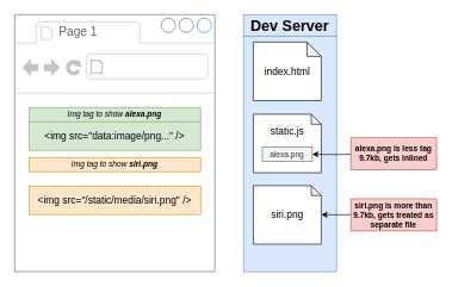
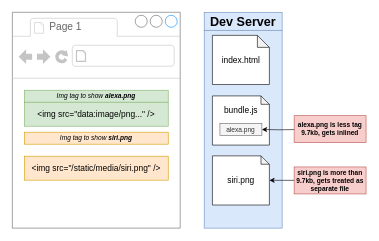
- <mxCell id="12" value="static.js&lt;br&gt;&lt;br&gt;&lt;br&gt;" style="shape=note;whiteSpace=wrap;html=1;backgroundOutline=1;darkOpacity=0.05;fontSize=14;size=14;" vertex="1" parent="1"><mxGeometry x="353.75" y="159.5" width="95" height="82" as="geometry" /></mxCell>
+ <mxCell id="12" value="bundle.js&lt;br&gt;&lt;br&gt;&lt;br&gt;" style="shape=note;whiteSpace=wrap;html=1;backgroundOutline=1;darkOpacity=0.05;fontSize=14;size=14;" vertex="1" parent="1"><mxGeometry x="353.75" y="159.5" width="95" height="82" as="geometry" /></mxCell>
